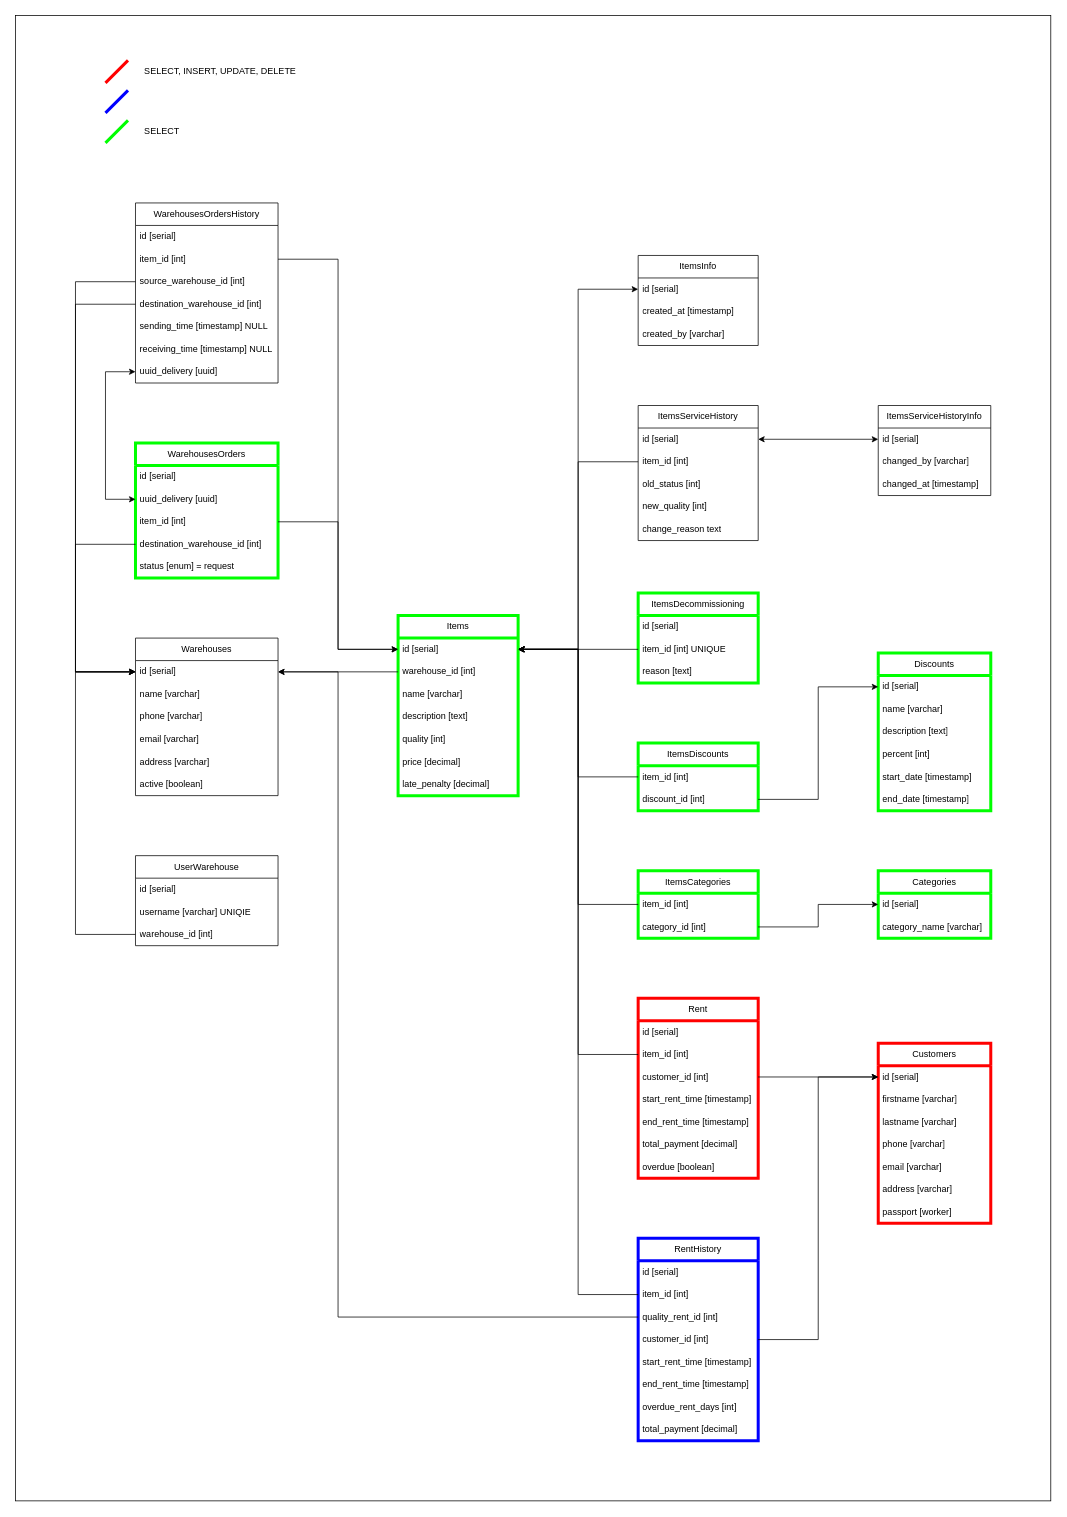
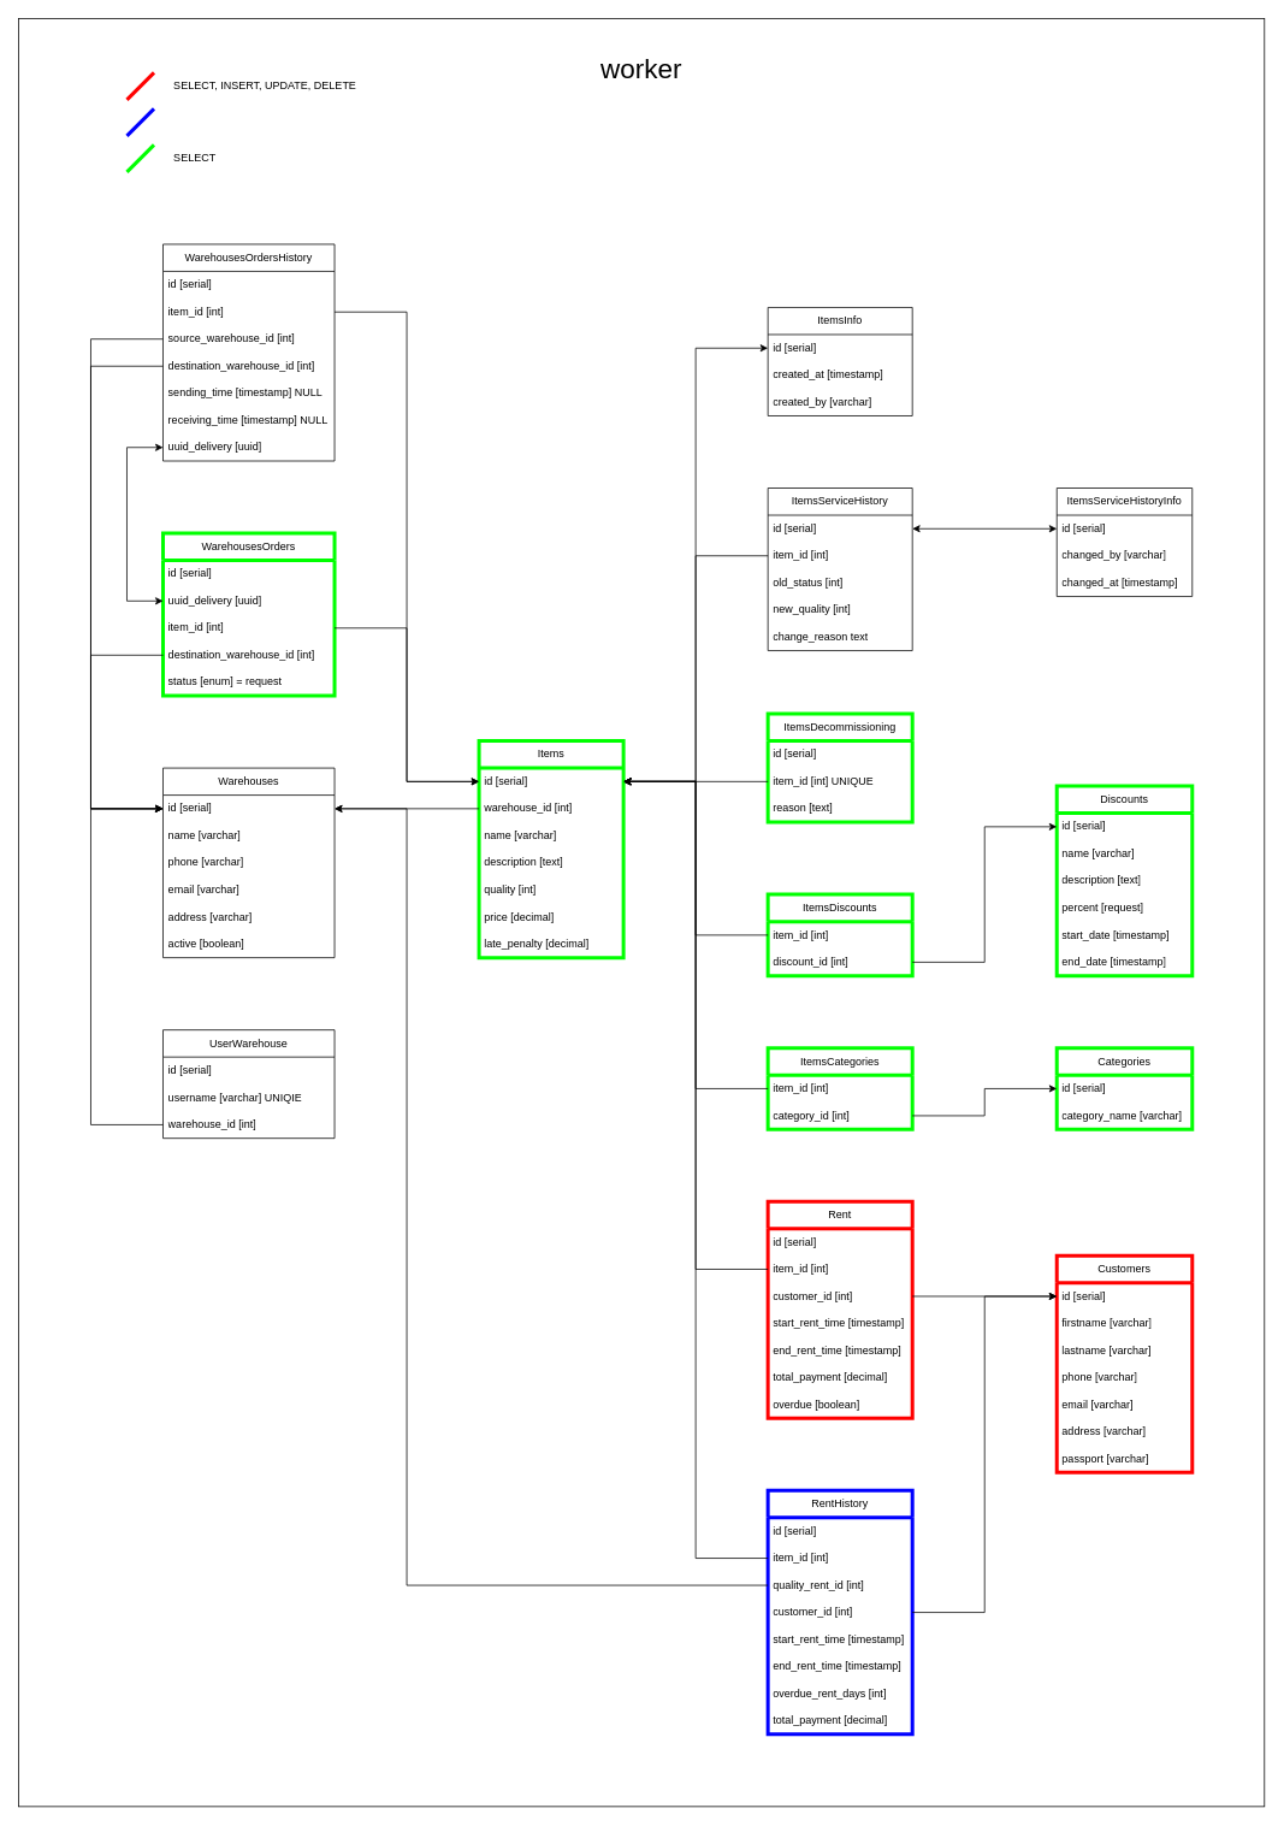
+ <mxCell id="121" value="&lt;font style=&quot;font-size: 30px;&quot;&gt;worker&lt;/font&gt;" style="text;html=1;align=center;verticalAlign=middle;whiteSpace=wrap;rounded=0;" vertex="1" parent="1"><mxGeometry x="660" y="50" width="100" height="50" as="geometry" /></mxCell>
- <mxCell id="65" value="percent [int]" style="text;strokeColor=none;fillColor=none;align=left;verticalAlign=middle;spacingLeft=4;spacingRight=4;overflow=hidden;points=[[0,0.5],[1,0.5]];portConstraint=eastwest;rotatable=0;whiteSpace=wrap;html=1;" parent="61" vertex="1"><mxGeometry y="120" width="150" height="30" as="geometry" /></mxCell>
+ <mxCell id="65" value="percent [request]" style="text;strokeColor=none;fillColor=none;align=left;verticalAlign=middle;spacingLeft=4;spacingRight=4;overflow=hidden;points=[[0,0.5],[1,0.5]];portConstraint=eastwest;rotatable=0;whiteSpace=wrap;html=1;" parent="61" vertex="1"><mxGeometry y="120" width="150" height="30" as="geometry" /></mxCell>
- <mxCell id="89" value="passport [worker]" style="text;strokeColor=none;fillColor=none;align=left;verticalAlign=middle;spacingLeft=4;spacingRight=4;overflow=hidden;points=[[0,0.5],[1,0.5]];portConstraint=eastwest;rotatable=0;whiteSpace=wrap;html=1;" parent="82" vertex="1"><mxGeometry y="210" width="150" height="30" as="geometry" /></mxCell>
+ <mxCell id="89" value="passport [varchar]" style="text;strokeColor=none;fillColor=none;align=left;verticalAlign=middle;spacingLeft=4;spacingRight=4;overflow=hidden;points=[[0,0.5],[1,0.5]];portConstraint=eastwest;rotatable=0;whiteSpace=wrap;html=1;" parent="82" vertex="1"><mxGeometry y="210" width="150" height="30" as="geometry" /></mxCell>
